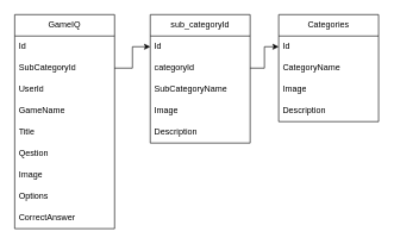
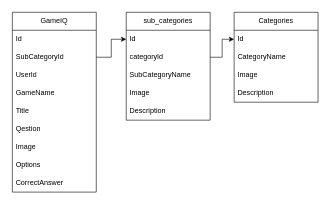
- <mxCell id="17" value="sub_categoryId" style="swimlane;fontStyle=0;childLayout=stackLayout;horizontal=1;startSize=30;horizontalStack=0;resizeParent=1;resizeParentMax=0;resizeLast=0;collapsible=1;marginBottom=0;whiteSpace=wrap;html=1;" parent="1" vertex="1"><mxGeometry x="210" y="20" width="140" height="180" as="geometry" /></mxCell>
+ <mxCell id="17" value="sub_categories" style="swimlane;fontStyle=0;childLayout=stackLayout;horizontal=1;startSize=30;horizontalStack=0;resizeParent=1;resizeParentMax=0;resizeLast=0;collapsible=1;marginBottom=0;whiteSpace=wrap;html=1;" parent="1" vertex="1"><mxGeometry x="210" y="20" width="140" height="180" as="geometry" /></mxCell>
